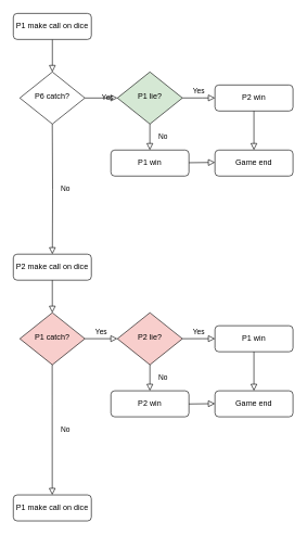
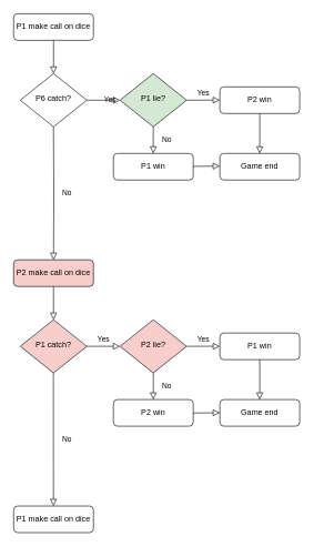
- <mxCell id="14" value="P2 make call on dice" style="rounded=1;whiteSpace=wrap;html=1;fontSize=12;glass=0;strokeWidth=1;shadow=0;" vertex="1" parent="1"><mxGeometry x="20" y="390" width="120" height="40" as="geometry" /></mxCell>
+ <mxCell id="14" value="P2 make call on dice" style="rounded=1;whiteSpace=wrap;html=1;fontSize=12;glass=0;strokeWidth=1;shadow=0;fillColor=#f8cecc;" vertex="1" parent="1"><mxGeometry x="20" y="390" width="120" height="40" as="geometry" /></mxCell>
